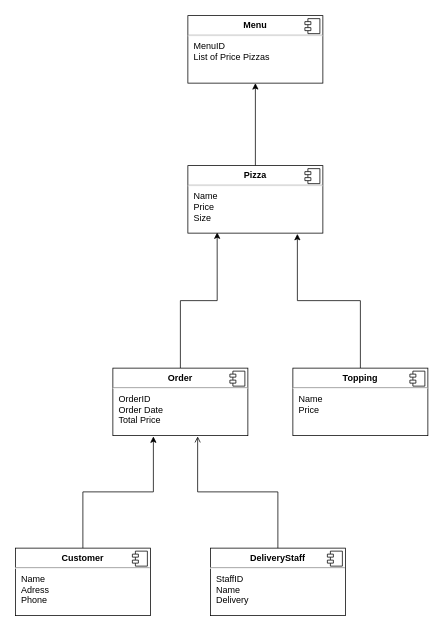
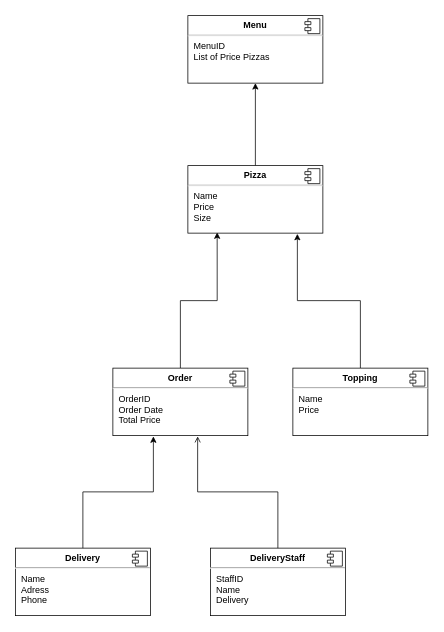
- <mxCell id="2" value="&lt;p style=&quot;margin:0px;margin-top:6px;text-align:center;&quot;&gt;&lt;b&gt;Customer&lt;/b&gt;&lt;/p&gt;&lt;hr&gt;&lt;p style=&quot;margin:0px;margin-left:8px;&quot;&gt;Name&lt;br&gt;Adress&lt;/p&gt;&lt;p style=&quot;margin:0px;margin-left:8px;&quot;&gt;Phone&lt;/p&gt;" style="align=left;overflow=fill;html=1;dropTarget=0;whiteSpace=wrap;" vertex="1" parent="1"><mxGeometry x="20" y="730" width="180" height="90" as="geometry" /></mxCell>
+ <mxCell id="2" value="&lt;p style=&quot;margin:0px;margin-top:6px;text-align:center;&quot;&gt;&lt;b&gt;Delivery&lt;/b&gt;&lt;/p&gt;&lt;hr&gt;&lt;p style=&quot;margin:0px;margin-left:8px;&quot;&gt;Name&lt;br&gt;Adress&lt;/p&gt;&lt;p style=&quot;margin:0px;margin-left:8px;&quot;&gt;Phone&lt;/p&gt;" style="align=left;overflow=fill;html=1;dropTarget=0;whiteSpace=wrap;" vertex="1" parent="1"><mxGeometry x="20" y="730" width="180" height="90" as="geometry" /></mxCell>
